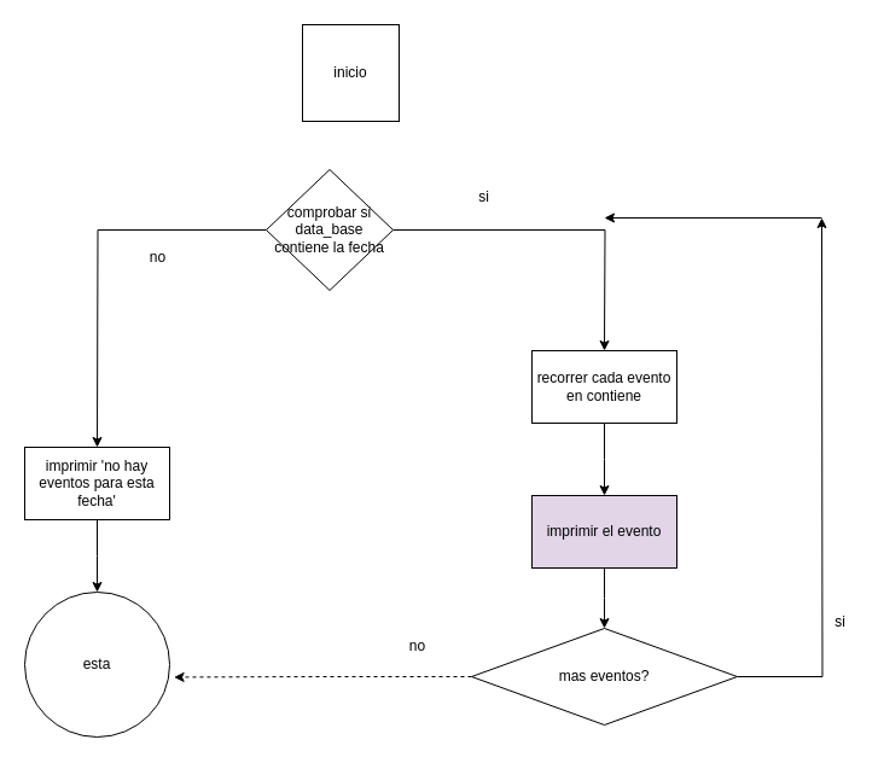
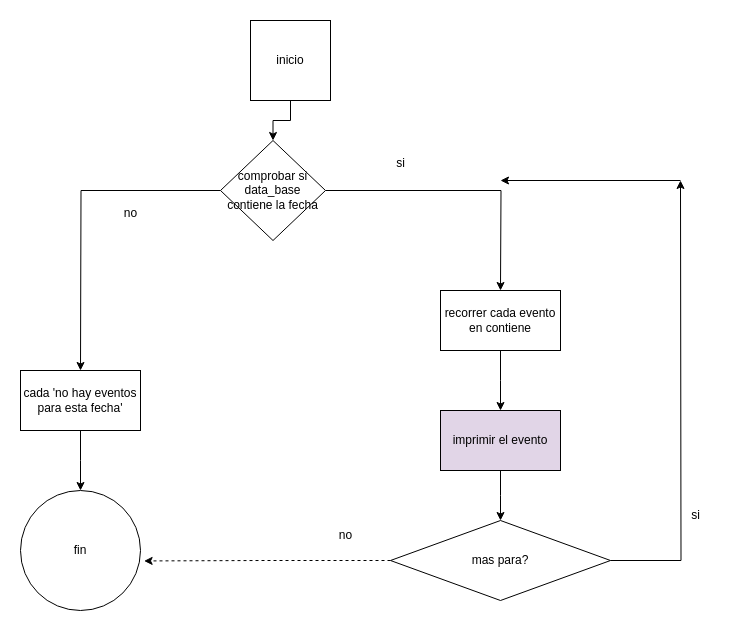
+ <mxCell id="2" style="edgeStyle=orthogonalEdgeStyle;rounded=0;orthogonalLoop=1;jettySize=auto;html=1;exitX=0.5;exitY=1;exitDx=0;exitDy=0;" parent="1" source="3" target="6" edge="1"><mxGeometry relative="1" as="geometry"><mxPoint x="290" y="170" as="targetPoint" /></mxGeometry></mxCell>
- <mxCell id="10" value="imprimir 'no hay eventos para esta fecha'" style="whiteSpace=wrap;html=1;" parent="1" vertex="1"><mxGeometry x="20" y="370" width="120" height="60" as="geometry" /></mxCell>
+ <mxCell id="10" value="cada 'no hay eventos para esta fecha'" style="whiteSpace=wrap;html=1;" parent="1" vertex="1"><mxGeometry x="20" y="370" width="120" height="60" as="geometry" /></mxCell>
- <mxCell id="20" value="esta" style="ellipse;whiteSpace=wrap;html=1;" parent="1" vertex="1"><mxGeometry x="20" y="490" width="120" height="120" as="geometry" /></mxCell>
+ <mxCell id="20" value="fin" style="ellipse;whiteSpace=wrap;html=1;" parent="1" vertex="1"><mxGeometry x="20" y="490" width="120" height="120" as="geometry" /></mxCell>
- <mxCell id="17" value="mas eventos?" style="rhombus;whiteSpace=wrap;html=1;" parent="1" vertex="1"><mxGeometry x="390" y="520" width="220" height="80" as="geometry" /></mxCell>
+ <mxCell id="17" value="mas para?" style="rhombus;whiteSpace=wrap;html=1;" parent="1" vertex="1"><mxGeometry x="390" y="520" width="220" height="80" as="geometry" /></mxCell>
